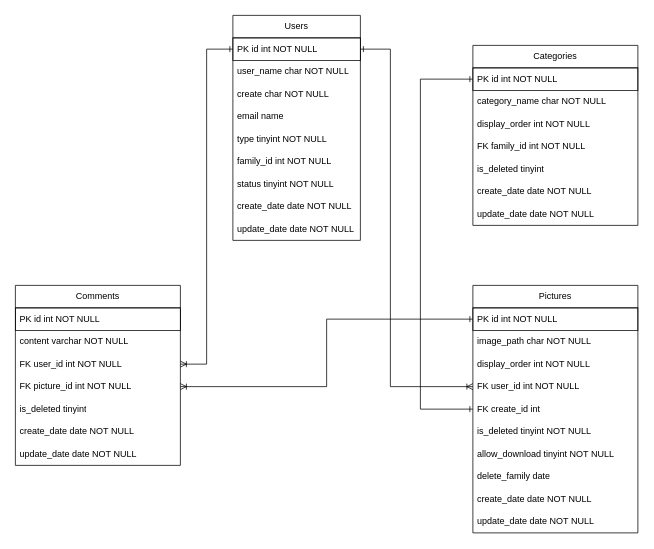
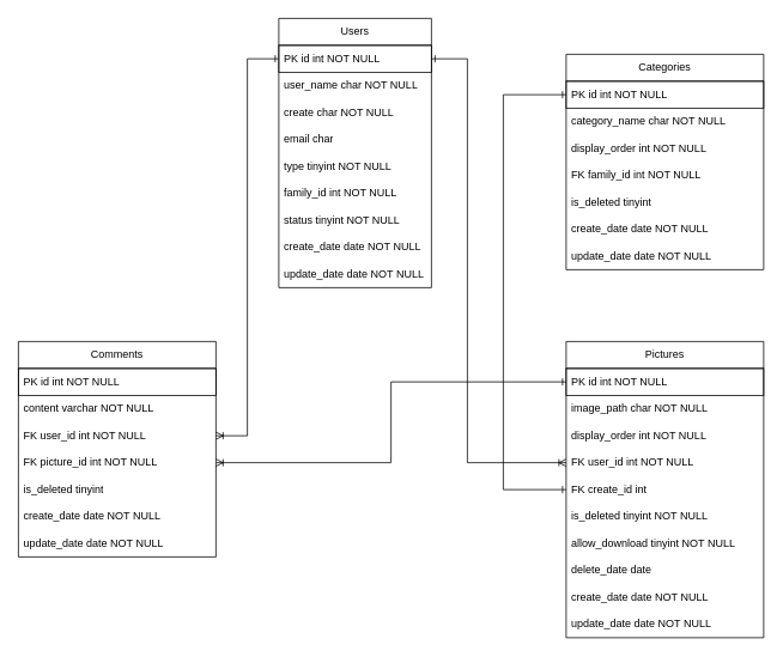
- <mxCell id="6" value="email name" style="text;strokeColor=none;fillColor=none;align=left;verticalAlign=middle;spacingLeft=4;spacingRight=4;overflow=hidden;points=[[0,0.5],[1,0.5]];portConstraint=eastwest;rotatable=0;whiteSpace=wrap;html=1;" vertex="1" parent="2"><mxGeometry y="120" width="170" height="30" as="geometry" /></mxCell>
+ <mxCell id="6" value="email char" style="text;strokeColor=none;fillColor=none;align=left;verticalAlign=middle;spacingLeft=4;spacingRight=4;overflow=hidden;points=[[0,0.5],[1,0.5]];portConstraint=eastwest;rotatable=0;whiteSpace=wrap;html=1;" vertex="1" parent="2"><mxGeometry y="120" width="170" height="30" as="geometry" /></mxCell>
- <mxCell id="28" value="delete_family date" style="text;strokeColor=none;fillColor=none;align=left;verticalAlign=middle;spacingLeft=4;spacingRight=4;overflow=hidden;points=[[0,0.5],[1,0.5]];portConstraint=eastwest;rotatable=0;whiteSpace=wrap;html=1;" vertex="1" parent="20"><mxGeometry y="240" width="220" height="30" as="geometry" /></mxCell>
+ <mxCell id="28" value="delete_date date" style="text;strokeColor=none;fillColor=none;align=left;verticalAlign=middle;spacingLeft=4;spacingRight=4;overflow=hidden;points=[[0,0.5],[1,0.5]];portConstraint=eastwest;rotatable=0;whiteSpace=wrap;html=1;" vertex="1" parent="20"><mxGeometry y="240" width="220" height="30" as="geometry" /></mxCell>
